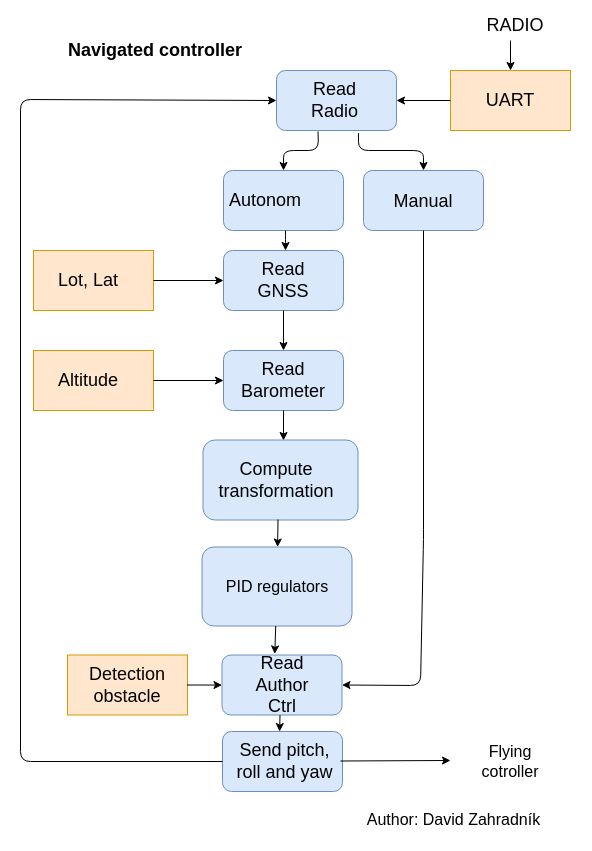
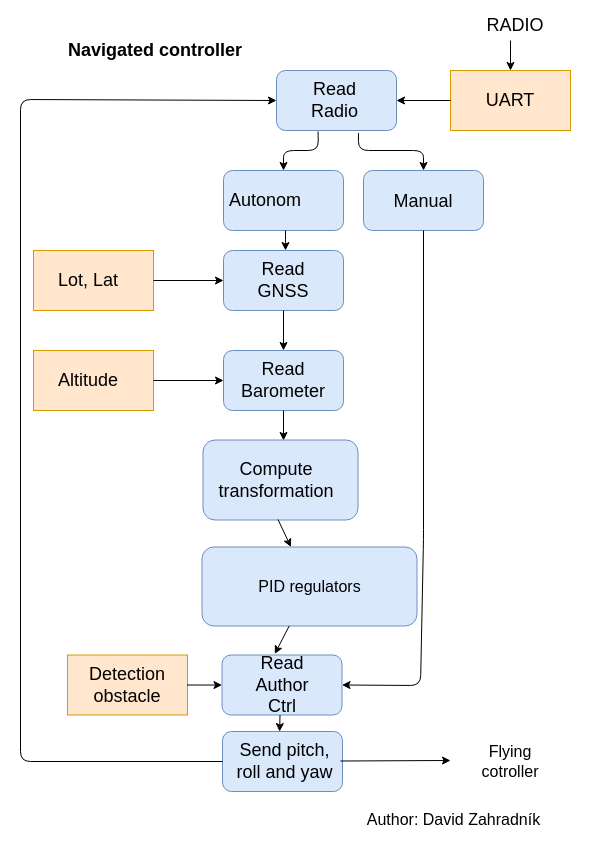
- <mxCell id="27" value="&lt;span style=&quot;font-size: 16px&quot;&gt;PID regulators&lt;/span&gt;" style="rounded=1;whiteSpace=wrap;html=1;strokeWidth=1;fontSize=16;fillColor=#dae8fc;strokeColor=#6c8ebf;fontStyle=0" parent="1" vertex="1"><mxGeometry x="201.5" y="546.5" width="150" height="79" as="geometry" /></mxCell>
+ <mxCell id="27" value="&lt;span style=&quot;font-size: 16px&quot;&gt;PID regulators&lt;/span&gt;" style="rounded=1;whiteSpace=wrap;html=1;strokeWidth=1;fontSize=16;fillColor=#dae8fc;strokeColor=#6c8ebf;fontStyle=0" parent="1" vertex="1"><mxGeometry x="201.5" y="546.5" width="215" height="79" as="geometry" /></mxCell>
